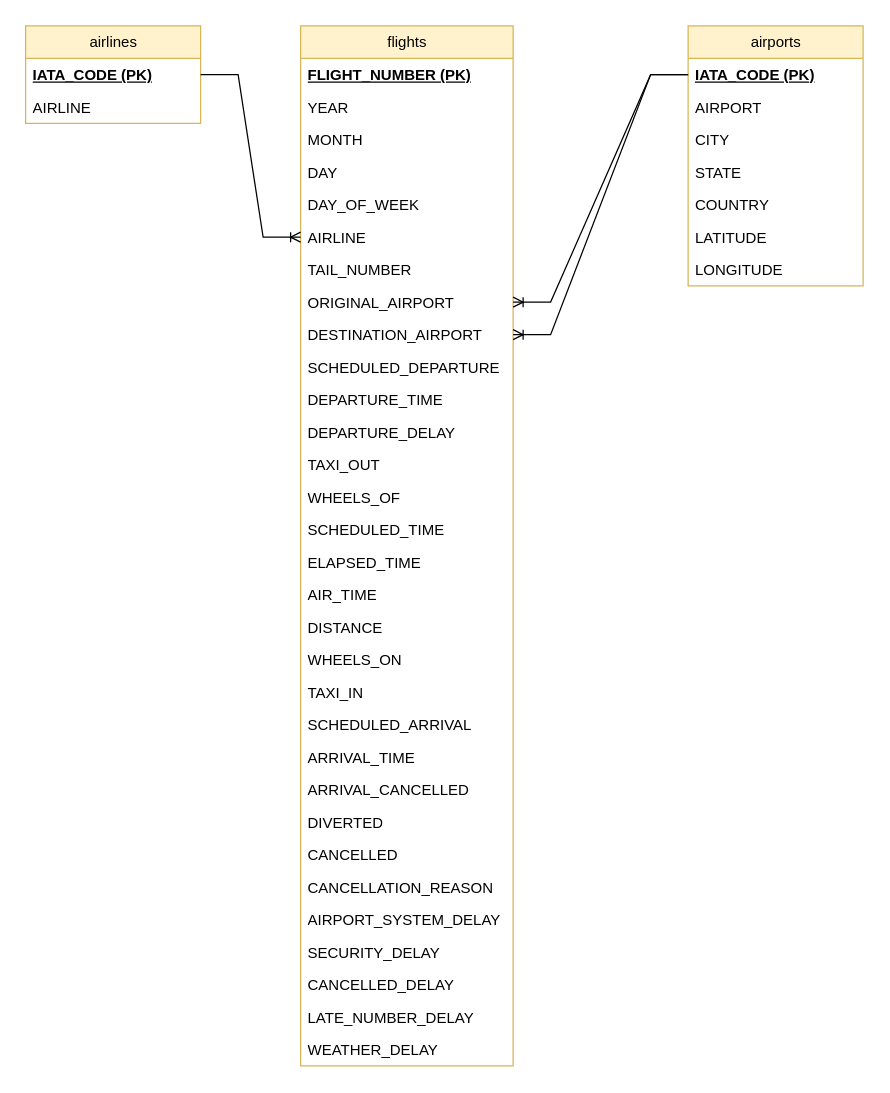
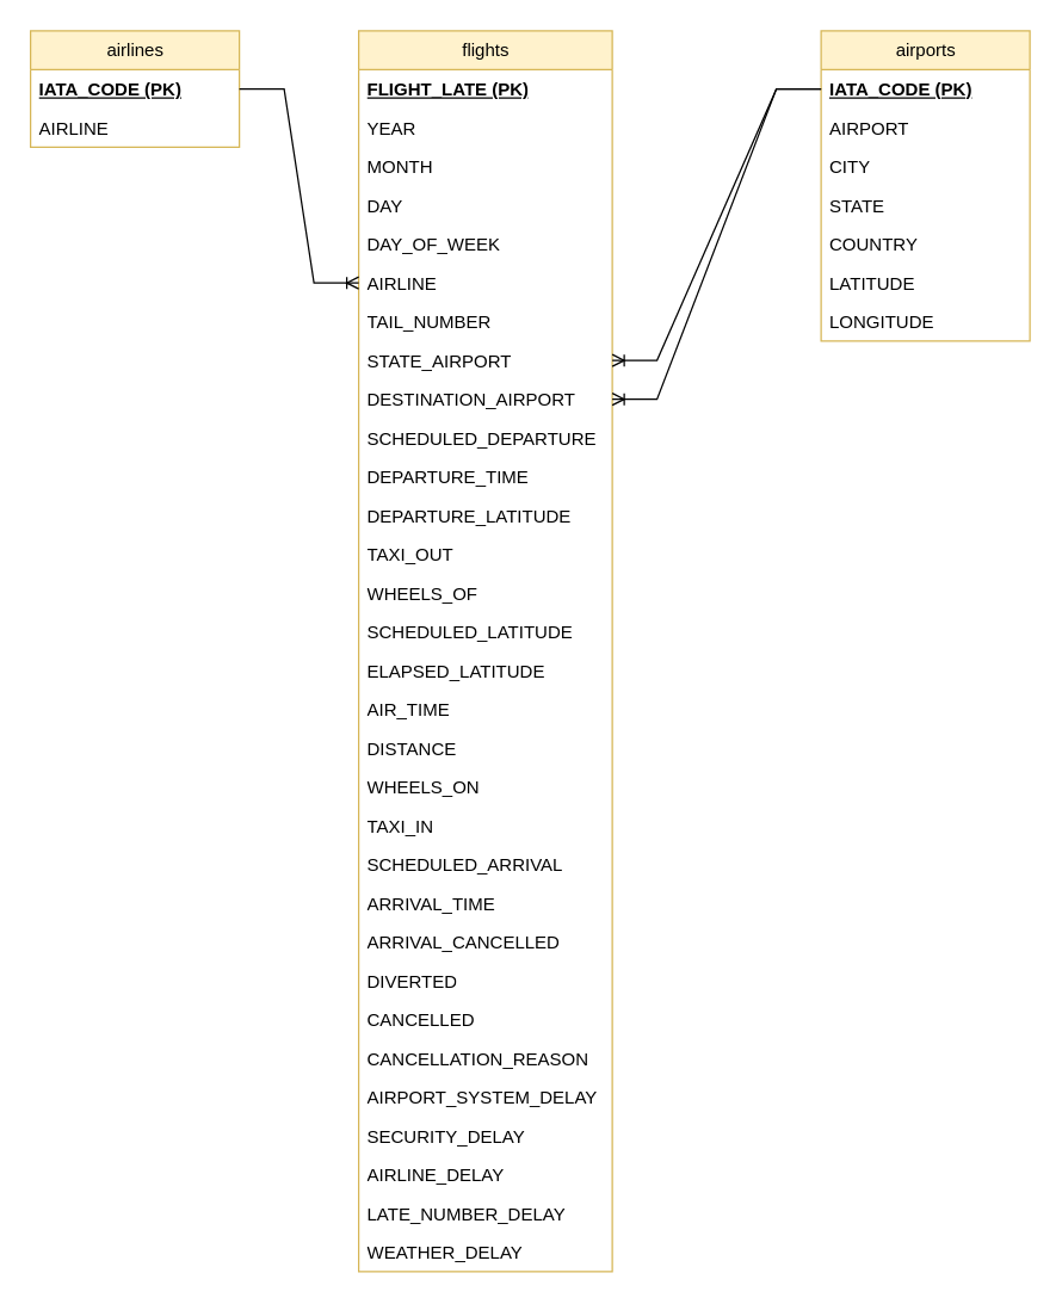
- <mxCell id="14" value="&lt;b&gt;&lt;u&gt;FLIGHT_NUMBER (PK)&lt;/u&gt;&lt;/b&gt;" style="text;strokeColor=none;fillColor=none;align=left;verticalAlign=top;spacingLeft=4;spacingRight=4;overflow=hidden;rotatable=0;points=[[0,0.5],[1,0.5]];portConstraint=eastwest;whiteSpace=wrap;html=1;" vertex="1" parent="13"><mxGeometry y="26" width="170" height="26" as="geometry" /></mxCell>
+ <mxCell id="14" value="&lt;b&gt;&lt;u&gt;FLIGHT_LATE (PK)&lt;/u&gt;&lt;/b&gt;" style="text;strokeColor=none;fillColor=none;align=left;verticalAlign=top;spacingLeft=4;spacingRight=4;overflow=hidden;rotatable=0;points=[[0,0.5],[1,0.5]];portConstraint=eastwest;whiteSpace=wrap;html=1;" vertex="1" parent="13"><mxGeometry y="26" width="170" height="26" as="geometry" /></mxCell>
- <mxCell id="21" value="ORIGINAL_AIRPORT" style="text;strokeColor=none;fillColor=none;align=left;verticalAlign=top;spacingLeft=4;spacingRight=4;overflow=hidden;rotatable=0;points=[[0,0.5],[1,0.5]];portConstraint=eastwest;whiteSpace=wrap;html=1;" vertex="1" parent="13"><mxGeometry y="208" width="170" height="26" as="geometry" /></mxCell>
+ <mxCell id="21" value="STATE_AIRPORT" style="text;strokeColor=none;fillColor=none;align=left;verticalAlign=top;spacingLeft=4;spacingRight=4;overflow=hidden;rotatable=0;points=[[0,0.5],[1,0.5]];portConstraint=eastwest;whiteSpace=wrap;html=1;" vertex="1" parent="13"><mxGeometry y="208" width="170" height="26" as="geometry" /></mxCell>
- <mxCell id="25" value="DEPARTURE_DELAY" style="text;strokeColor=none;fillColor=none;align=left;verticalAlign=top;spacingLeft=4;spacingRight=4;overflow=hidden;rotatable=0;points=[[0,0.5],[1,0.5]];portConstraint=eastwest;whiteSpace=wrap;html=1;" vertex="1" parent="13"><mxGeometry y="312" width="170" height="26" as="geometry" /></mxCell>
+ <mxCell id="25" value="DEPARTURE_LATITUDE" style="text;strokeColor=none;fillColor=none;align=left;verticalAlign=top;spacingLeft=4;spacingRight=4;overflow=hidden;rotatable=0;points=[[0,0.5],[1,0.5]];portConstraint=eastwest;whiteSpace=wrap;html=1;" vertex="1" parent="13"><mxGeometry y="312" width="170" height="26" as="geometry" /></mxCell>
- <mxCell id="28" value="SCHEDULED_TIME" style="text;strokeColor=none;fillColor=none;align=left;verticalAlign=top;spacingLeft=4;spacingRight=4;overflow=hidden;rotatable=0;points=[[0,0.5],[1,0.5]];portConstraint=eastwest;whiteSpace=wrap;html=1;" vertex="1" parent="13"><mxGeometry y="390" width="170" height="26" as="geometry" /></mxCell>
+ <mxCell id="28" value="SCHEDULED_LATITUDE" style="text;strokeColor=none;fillColor=none;align=left;verticalAlign=top;spacingLeft=4;spacingRight=4;overflow=hidden;rotatable=0;points=[[0,0.5],[1,0.5]];portConstraint=eastwest;whiteSpace=wrap;html=1;" vertex="1" parent="13"><mxGeometry y="390" width="170" height="26" as="geometry" /></mxCell>
- <mxCell id="29" value="ELAPSED_TIME&lt;span style=&quot;white-space: pre;&quot;&gt;&#09;&lt;/span&gt;" style="text;strokeColor=none;fillColor=none;align=left;verticalAlign=top;spacingLeft=4;spacingRight=4;overflow=hidden;rotatable=0;points=[[0,0.5],[1,0.5]];portConstraint=eastwest;whiteSpace=wrap;html=1;" vertex="1" parent="13"><mxGeometry y="416" width="170" height="26" as="geometry" /></mxCell>
+ <mxCell id="29" value="ELAPSED_LATITUDE&lt;span style=&quot;white-space: pre;&quot;&gt;&#09;&lt;/span&gt;" style="text;strokeColor=none;fillColor=none;align=left;verticalAlign=top;spacingLeft=4;spacingRight=4;overflow=hidden;rotatable=0;points=[[0,0.5],[1,0.5]];portConstraint=eastwest;whiteSpace=wrap;html=1;" vertex="1" parent="13"><mxGeometry y="416" width="170" height="26" as="geometry" /></mxCell>
- <mxCell id="42" value="CANCELLED_DELAY" style="text;strokeColor=none;fillColor=none;align=left;verticalAlign=top;spacingLeft=4;spacingRight=4;overflow=hidden;rotatable=0;points=[[0,0.5],[1,0.5]];portConstraint=eastwest;whiteSpace=wrap;html=1;" vertex="1" parent="13"><mxGeometry y="754" width="170" height="26" as="geometry" /></mxCell>
+ <mxCell id="42" value="AIRLINE_DELAY" style="text;strokeColor=none;fillColor=none;align=left;verticalAlign=top;spacingLeft=4;spacingRight=4;overflow=hidden;rotatable=0;points=[[0,0.5],[1,0.5]];portConstraint=eastwest;whiteSpace=wrap;html=1;" vertex="1" parent="13"><mxGeometry y="754" width="170" height="26" as="geometry" /></mxCell>
